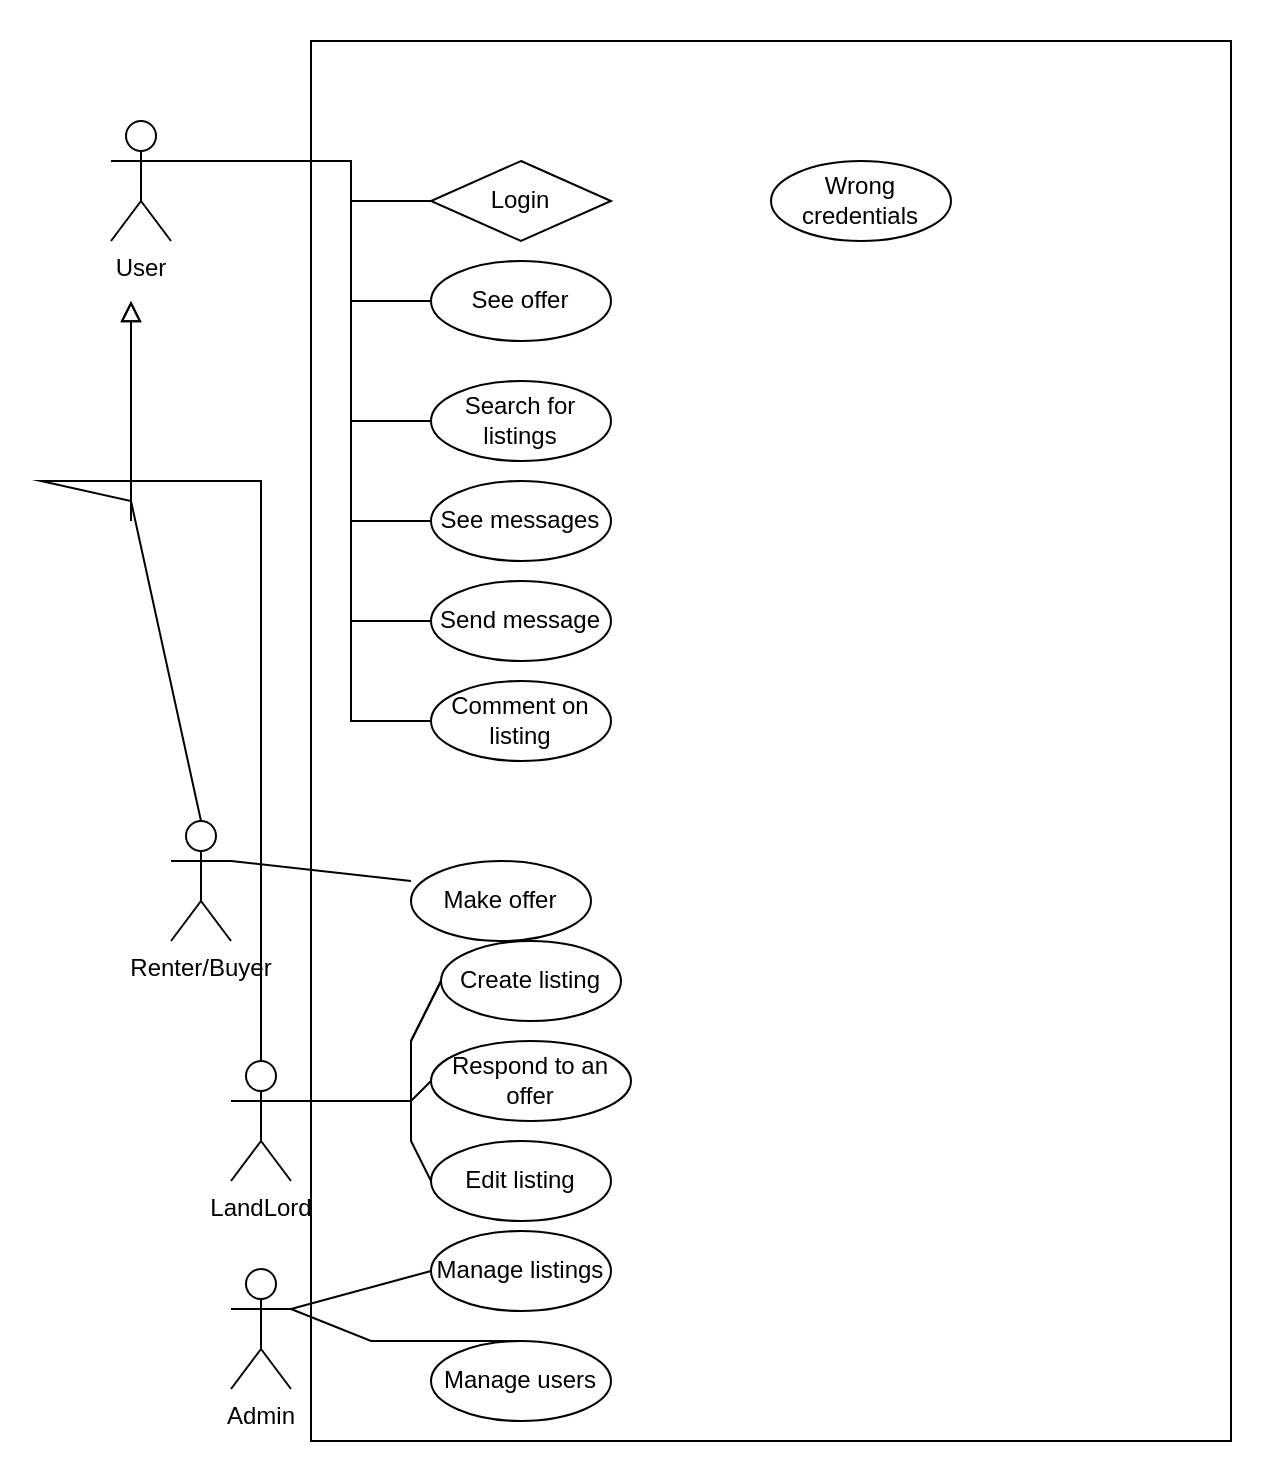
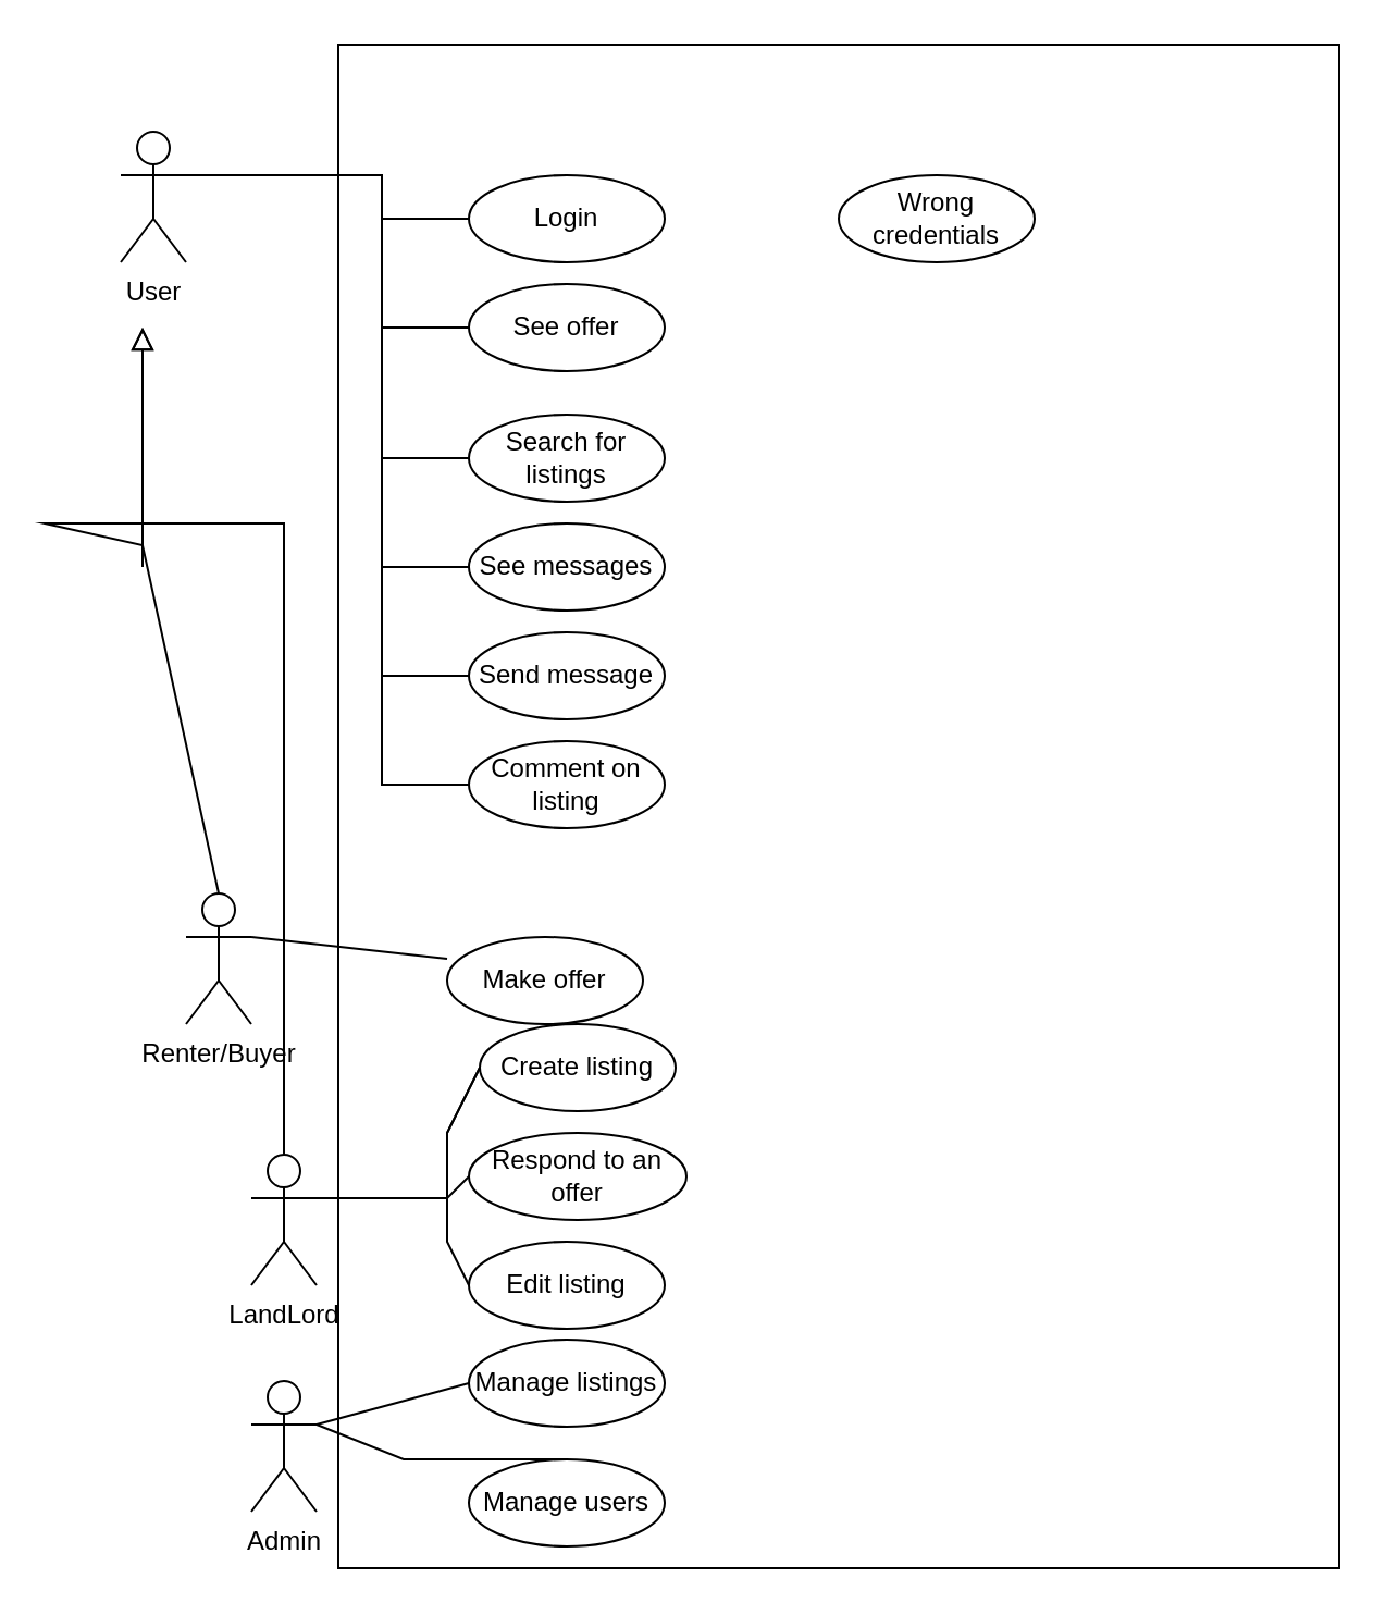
- <mxCell id="8" value="Login" style="rhombus;whiteSpace=wrap;html=1;" vertex="1" parent="1"><mxGeometry x="215" y="80" width="90" height="40" as="geometry" /></mxCell>
+ <mxCell id="8" value="Login" style="ellipse;whiteSpace=wrap;html=1;" vertex="1" parent="1"><mxGeometry x="215" y="80" width="90" height="40" as="geometry" /></mxCell>
